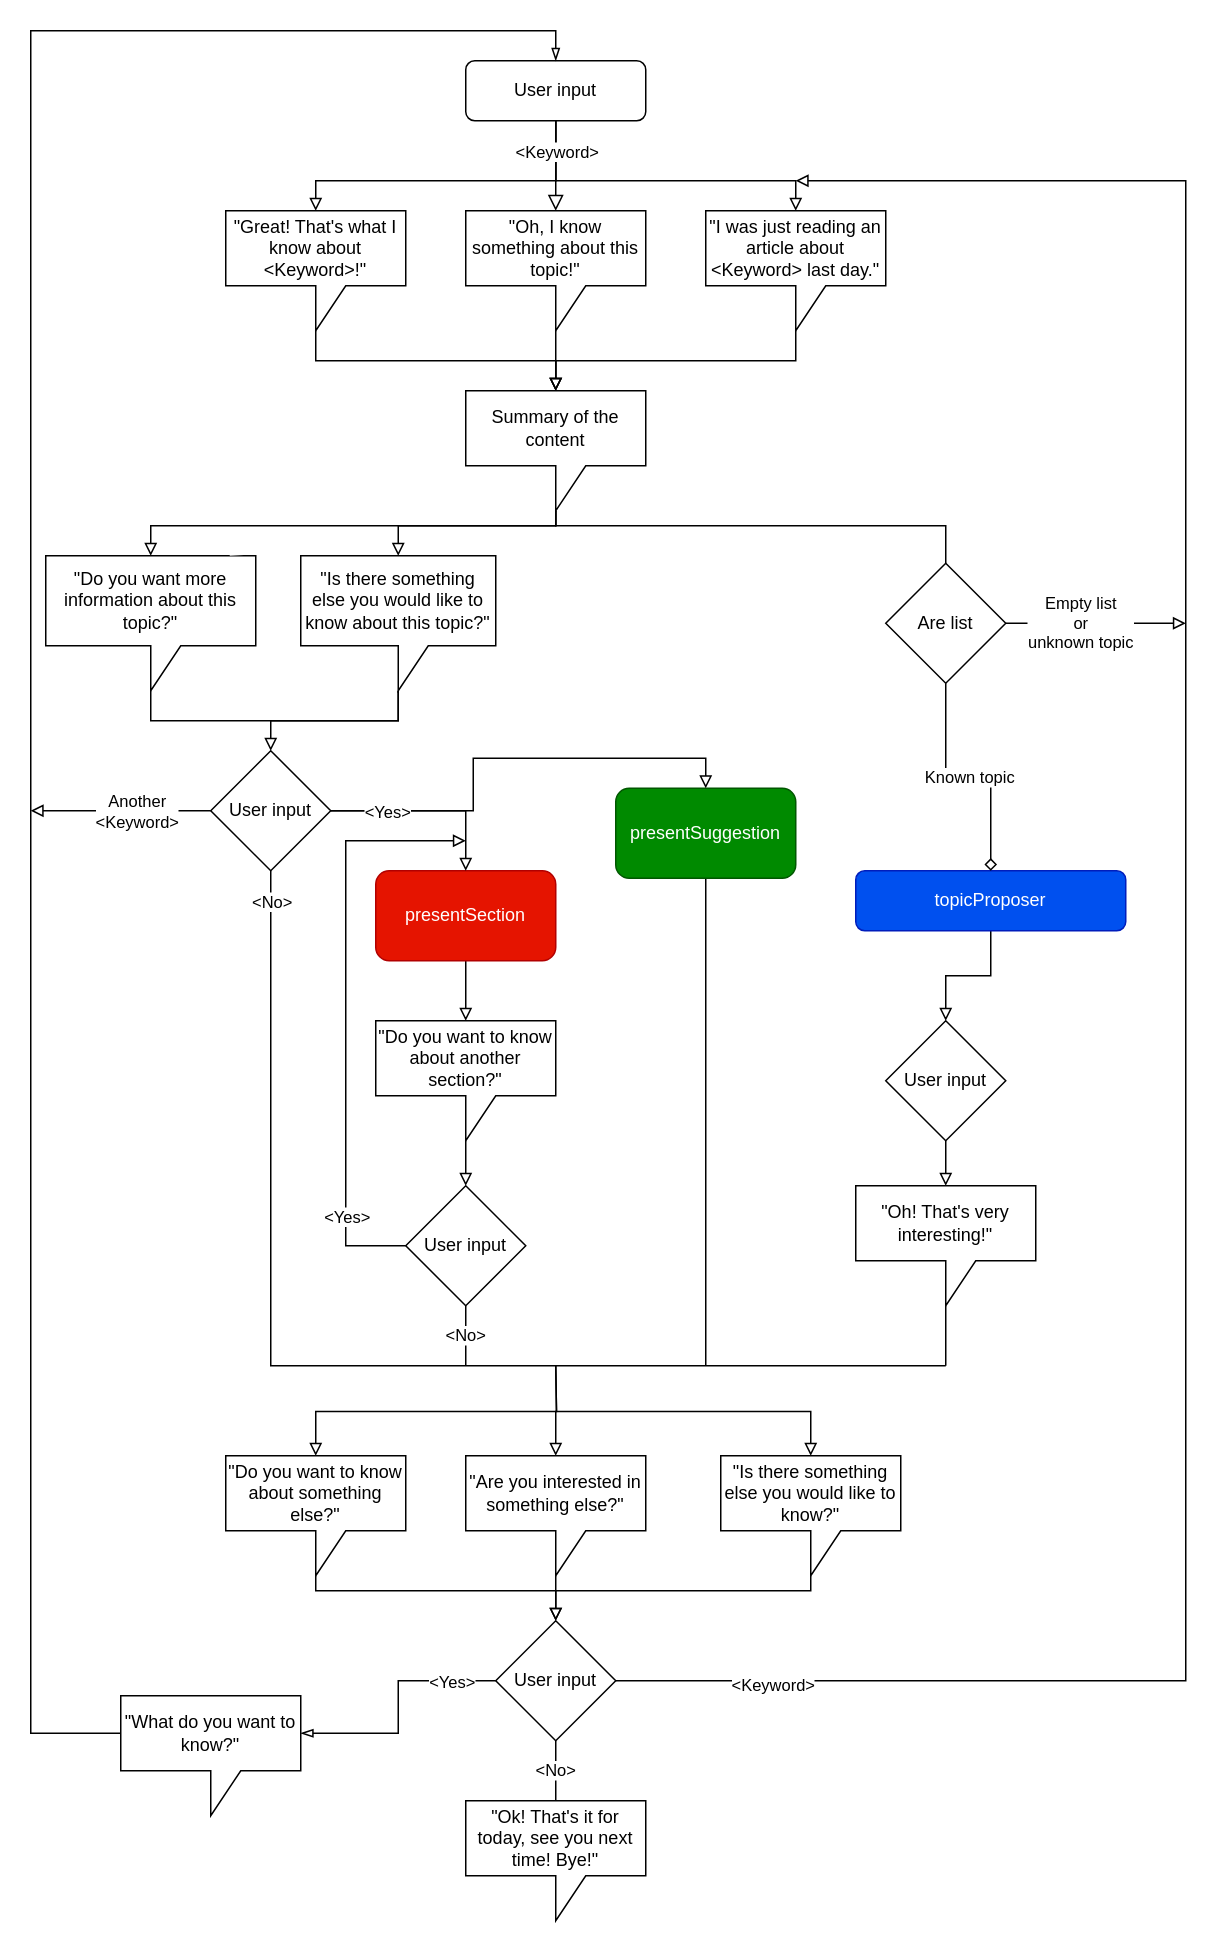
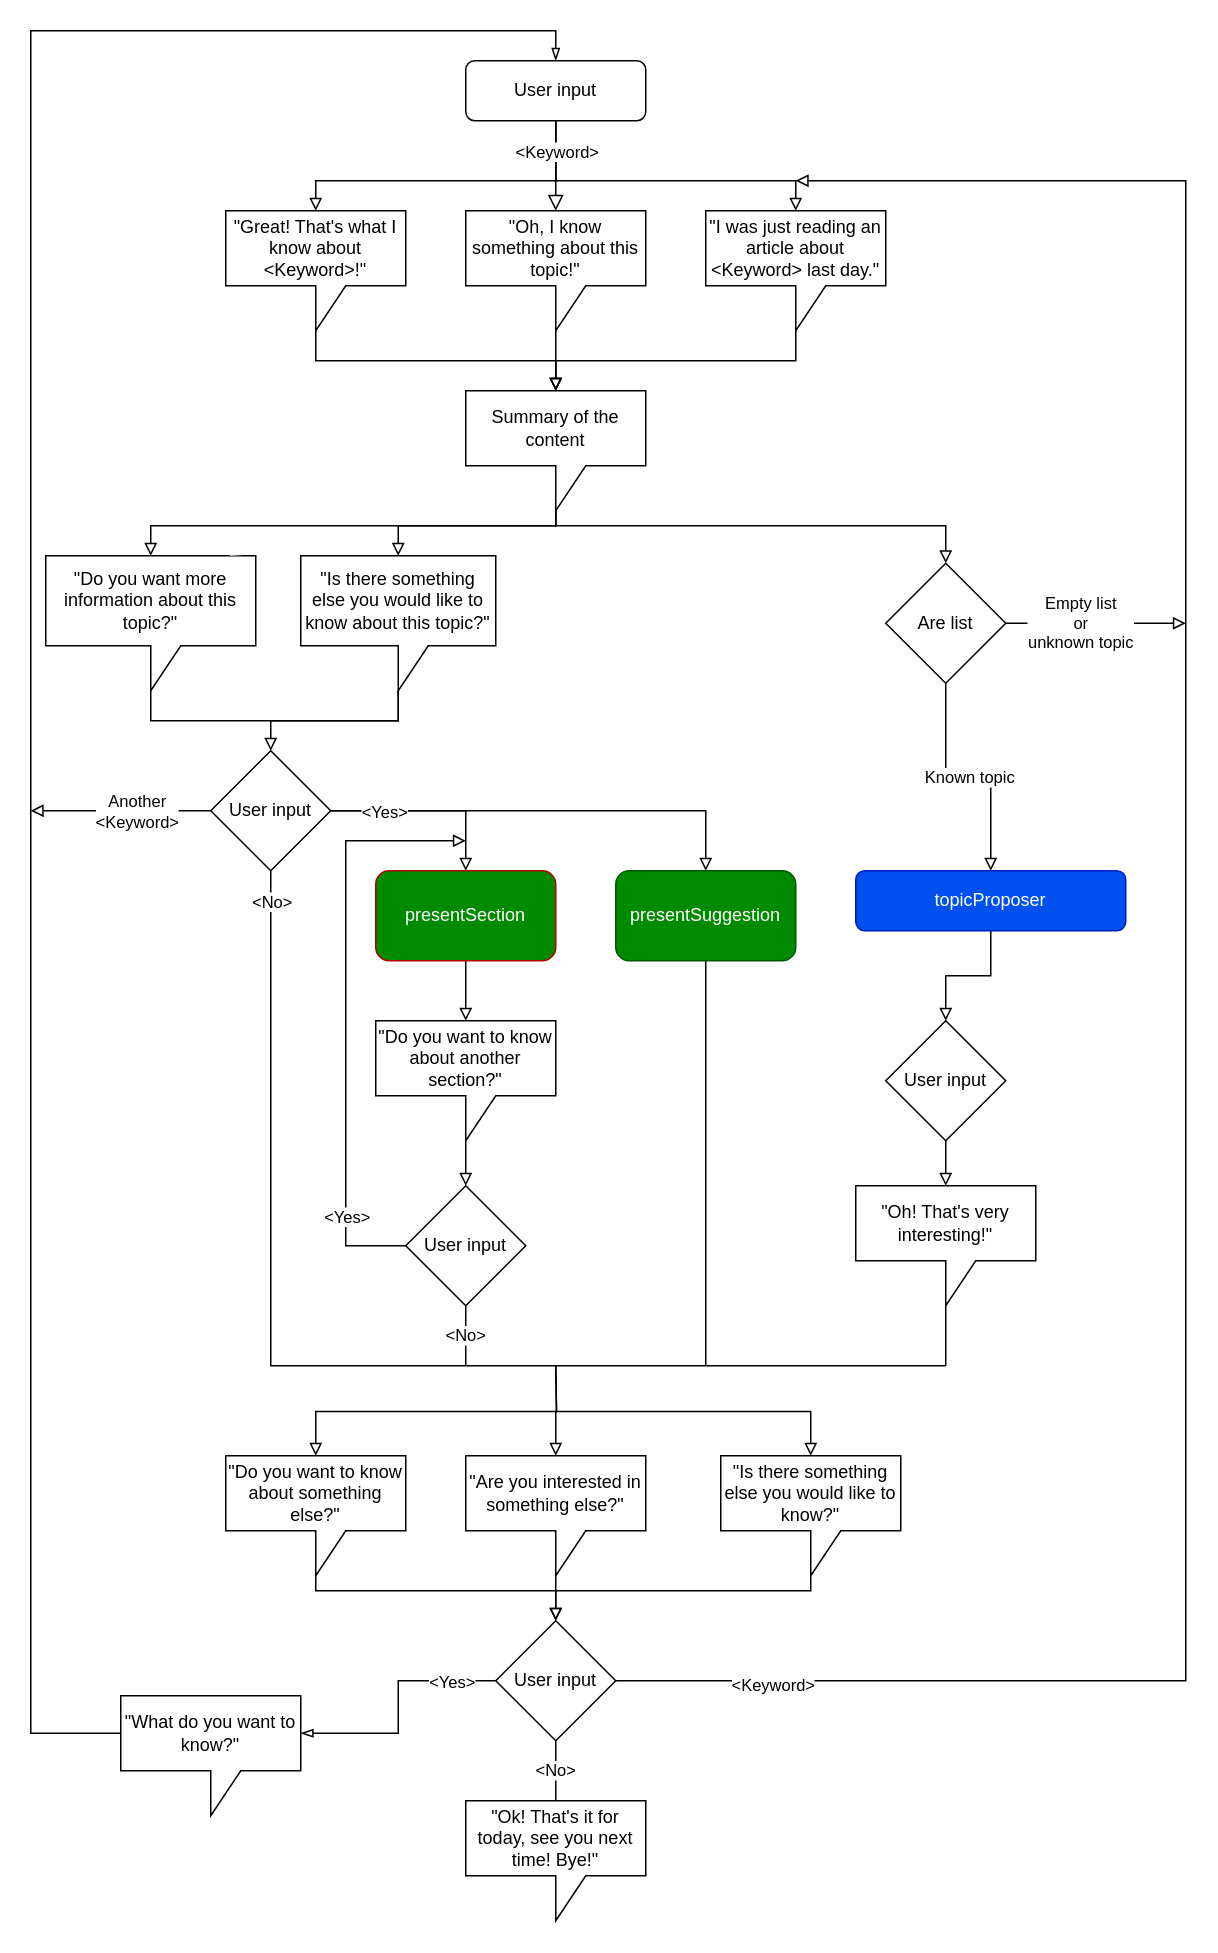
- <mxCell id="18" style="edgeStyle=orthogonalEdgeStyle;rounded=0;orthogonalLoop=1;jettySize=auto;html=1;exitX=0;exitY=0;exitDx=60;exitDy=80;exitPerimeter=0;entryX=0.5;entryY=0;entryDx=0;entryDy=0;endArrow=none;endFill=0;" edge="1" parent="1" source="19" target="69"><mxGeometry relative="1" as="geometry"><Array as="points"><mxPoint x="370" y="350" /><mxPoint x="630" y="350" /></Array></mxGeometry></mxCell>
+ <mxCell id="18" style="edgeStyle=orthogonalEdgeStyle;rounded=0;orthogonalLoop=1;jettySize=auto;html=1;exitX=0;exitY=0;exitDx=60;exitDy=80;exitPerimeter=0;entryX=0.5;entryY=0;entryDx=0;entryDy=0;endArrow=block;endFill=0;" edge="1" parent="1" source="19" target="69"><mxGeometry relative="1" as="geometry"><Array as="points"><mxPoint x="370" y="350" /><mxPoint x="630" y="350" /></Array></mxGeometry></mxCell>
- <mxCell id="28" value="presentSuggestion" style="rounded=1;whiteSpace=wrap;html=1;fillColor=#008a00;strokeColor=#005700;fontColor=#ffffff;" parent="1" vertex="1"><mxGeometry x="410" y="525" width="120" height="60" as="geometry" /></mxCell>
+ <mxCell id="28" value="presentSuggestion" style="rounded=1;whiteSpace=wrap;html=1;fillColor=#008a00;strokeColor=#005700;fontColor=#ffffff;" parent="1" vertex="1"><mxGeometry x="410" y="580" width="120" height="60" as="geometry" /></mxCell>
- <mxCell id="67" value="Known topic" style="edgeStyle=orthogonalEdgeStyle;rounded=0;orthogonalLoop=1;jettySize=auto;html=1;exitX=0.5;exitY=1;exitDx=0;exitDy=0;entryX=0.5;entryY=0;entryDx=0;entryDy=0;endArrow=diamond;endFill=0;" edge="1" parent="1" source="69" target="30"><mxGeometry relative="1" as="geometry" /></mxCell>
+ <mxCell id="67" value="Known topic" style="edgeStyle=orthogonalEdgeStyle;rounded=0;orthogonalLoop=1;jettySize=auto;html=1;exitX=0.5;exitY=1;exitDx=0;exitDy=0;entryX=0.5;entryY=0;entryDx=0;entryDy=0;endArrow=block;endFill=0;" edge="1" parent="1" source="69" target="30"><mxGeometry relative="1" as="geometry" /></mxCell>
- <mxCell id="26" value="presentSection" style="rounded=1;whiteSpace=wrap;html=1;fillColor=#e51400;strokeColor=#B20000;fontColor=#ffffff;" parent="1" vertex="1"><mxGeometry x="250" y="580" width="120" height="60" as="geometry" /></mxCell>
+ <mxCell id="26" value="presentSection" style="rounded=1;whiteSpace=wrap;html=1;fillColor=#008a00;strokeColor=#B20000;fontColor=#ffffff;" parent="1" vertex="1"><mxGeometry x="250" y="580" width="120" height="60" as="geometry" /></mxCell>
